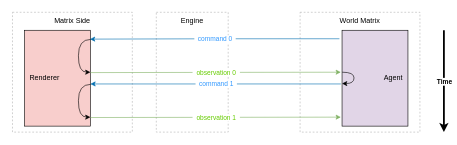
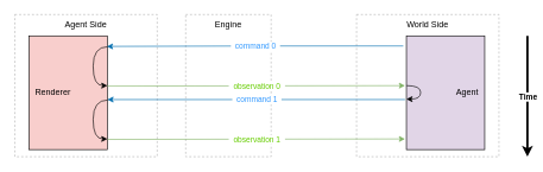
- <mxCell id="2" value="Matrix Side" style="rounded=0;whiteSpace=wrap;html=1;fillColor=none;verticalAlign=top;fontColor=#000000;strokeColor=#B3B3B3;dashed=1;" vertex="1" parent="1"><mxGeometry x="20" y="20" width="200" height="200" as="geometry" /></mxCell>
+ <mxCell id="2" value="Agent Side" style="rounded=0;whiteSpace=wrap;html=1;fillColor=none;verticalAlign=top;fontColor=#000000;strokeColor=#B3B3B3;dashed=1;" vertex="1" parent="1"><mxGeometry x="20" y="20" width="200" height="200" as="geometry" /></mxCell>
- <mxCell id="4" value="World Matrix" style="rounded=0;whiteSpace=wrap;html=1;fillColor=none;verticalAlign=top;fontColor=#000000;strokeColor=#B3B3B3;dashed=1;" vertex="1" parent="1"><mxGeometry x="500" y="20" width="200" height="200" as="geometry" /></mxCell>
+ <mxCell id="4" value="World Side" style="rounded=0;whiteSpace=wrap;html=1;fillColor=none;verticalAlign=top;fontColor=#000000;strokeColor=#B3B3B3;dashed=1;" vertex="1" parent="1"><mxGeometry x="500" y="20" width="200" height="200" as="geometry" /></mxCell>
